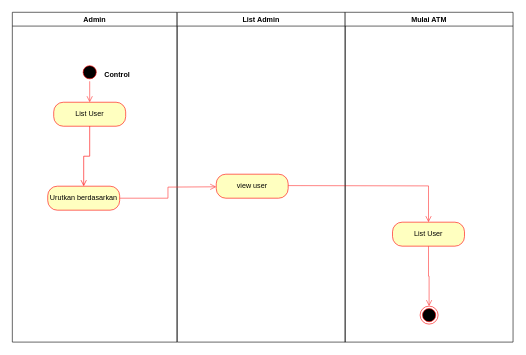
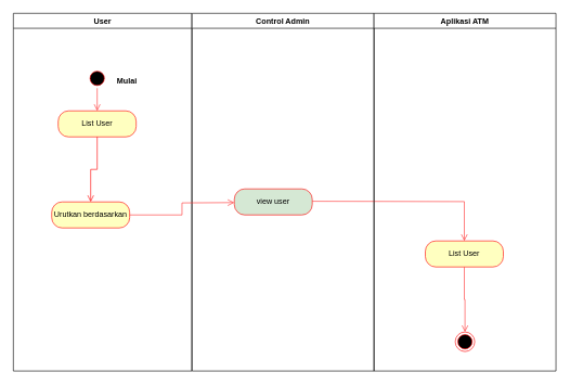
- <mxCell id="2" value="Admin" style="swimlane;whiteSpace=wrap" vertex="1" parent="1"><mxGeometry x="20" y="20" width="274.5" height="550" as="geometry" /></mxCell>
+ <mxCell id="2" value="User" style="swimlane;whiteSpace=wrap" vertex="1" parent="1"><mxGeometry x="20" y="20" width="274.5" height="550" as="geometry" /></mxCell>
- <mxCell id="9" value="List Admin" style="swimlane;whiteSpace=wrap" vertex="1" parent="1"><mxGeometry x="295" y="20" width="280" height="550" as="geometry" /></mxCell>
+ <mxCell id="9" value="Control Admin" style="swimlane;whiteSpace=wrap" vertex="1" parent="1"><mxGeometry x="295" y="20" width="280" height="550" as="geometry" /></mxCell>
- <mxCell id="12" value="Mulai ATM" style="swimlane;whiteSpace=wrap" vertex="1" parent="1"><mxGeometry x="575" y="20" width="280" height="550" as="geometry" /></mxCell>
+ <mxCell id="12" value="Aplikasi ATM" style="swimlane;whiteSpace=wrap" vertex="1" parent="1"><mxGeometry x="575" y="20" width="280" height="550" as="geometry" /></mxCell>
- <mxCell id="5" value="Control" style="text;align=center;fontStyle=1;verticalAlign=middle;spacingLeft=3;spacingRight=3;strokeColor=none;rotatable=0;points=[[0,0.5],[1,0.5]];portConstraint=eastwest;" vertex="1" parent="2"><mxGeometry x="135.07" y="90" width="80" height="26" as="geometry" /></mxCell>
+ <mxCell id="5" value="Mulai" style="text;align=center;fontStyle=1;verticalAlign=middle;spacingLeft=3;spacingRight=3;strokeColor=none;rotatable=0;points=[[0,0.5],[1,0.5]];portConstraint=eastwest;" vertex="1" parent="2"><mxGeometry x="135.07" y="90" width="80" height="26" as="geometry" /></mxCell>
- <mxCell id="10" value="view user" style="rounded=1;whiteSpace=wrap;html=1;arcSize=40;fontColor=#000000;fillColor=#ffffc0;strokeColor=#ff0000;strokeWidth=1;" vertex="1" parent="9"><mxGeometry x="65" y="270" width="120" height="40" as="geometry" /></mxCell>
+ <mxCell id="10" value="view user" style="rounded=1;whiteSpace=wrap;html=1;arcSize=40;fontColor=#000000;fillColor=#d5e8d4;strokeColor=#ff0000;strokeWidth=1;" vertex="1" parent="9"><mxGeometry x="65" y="270" width="120" height="40" as="geometry" /></mxCell>
